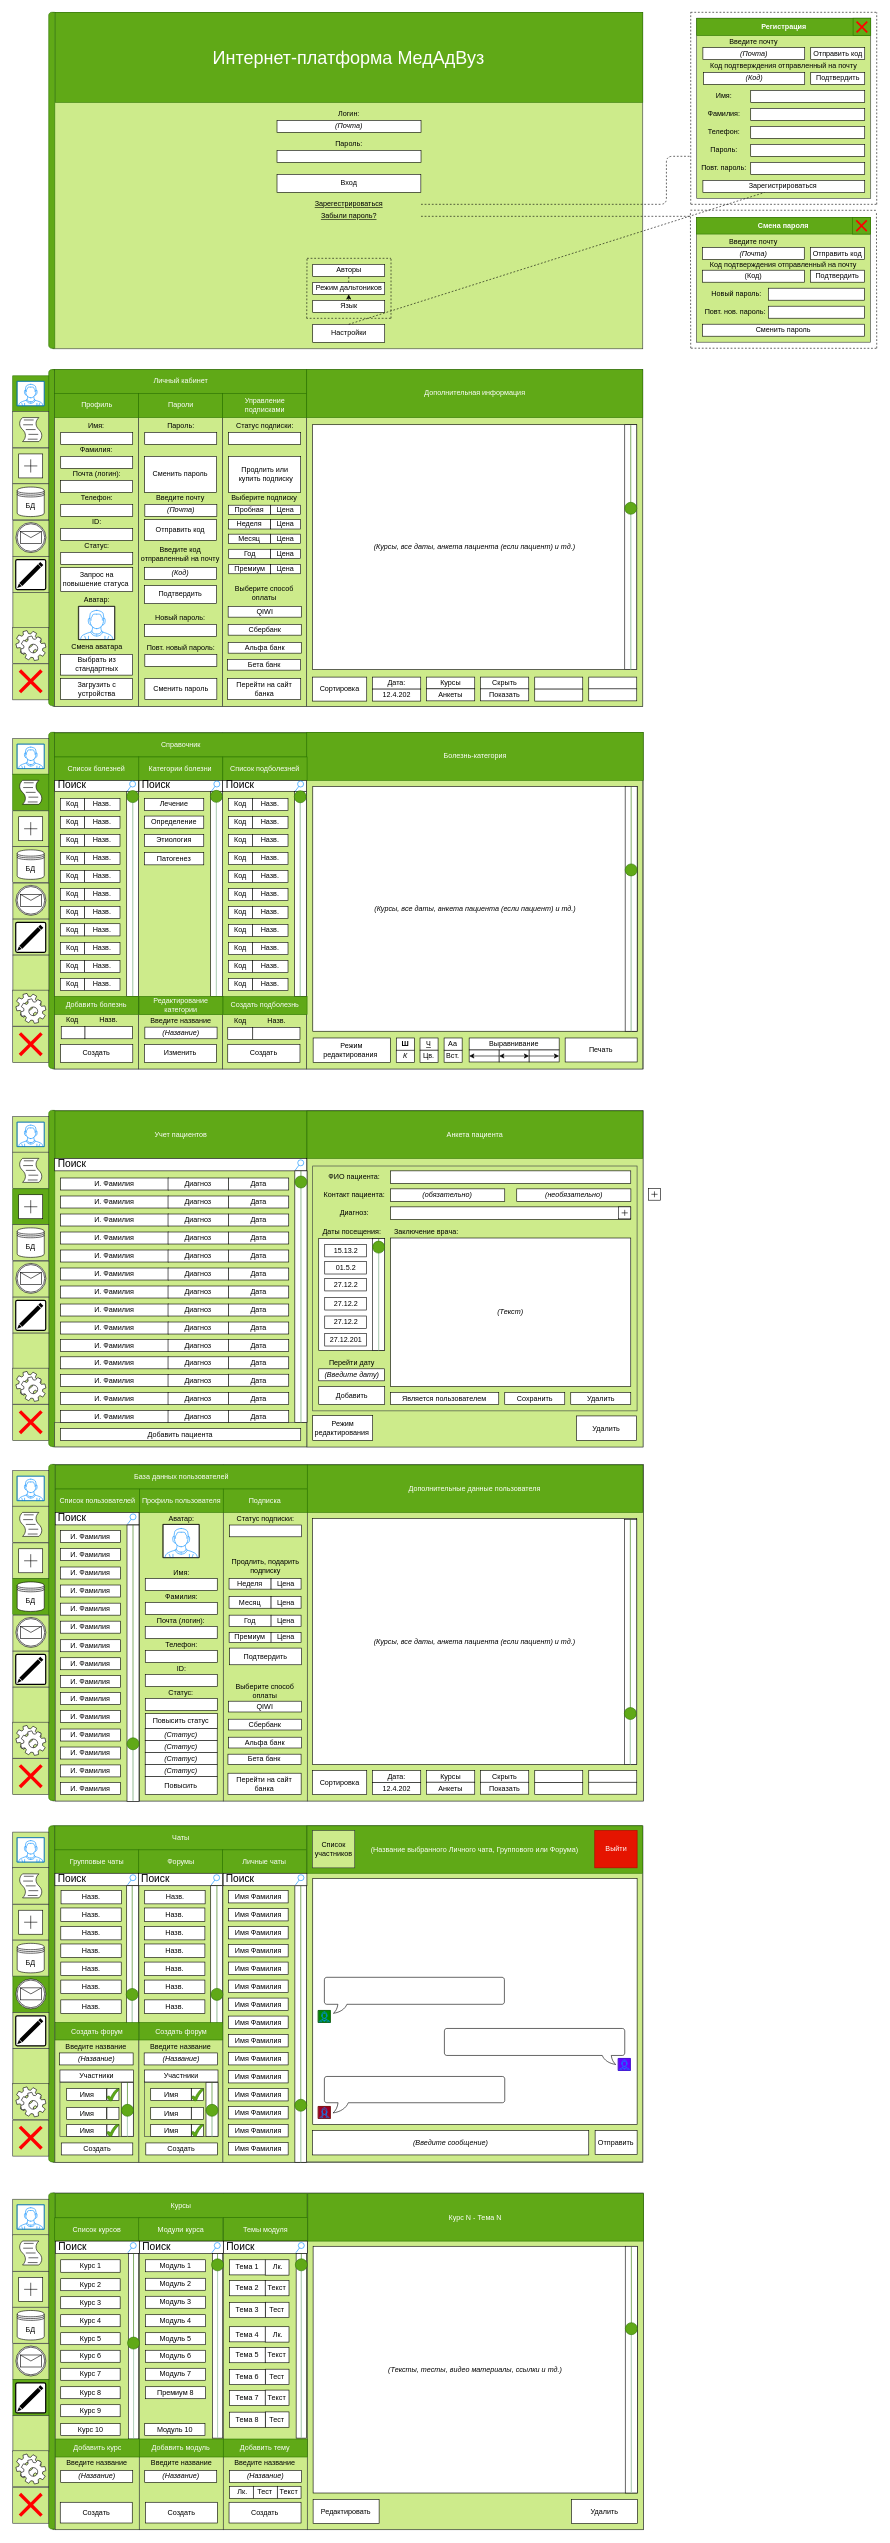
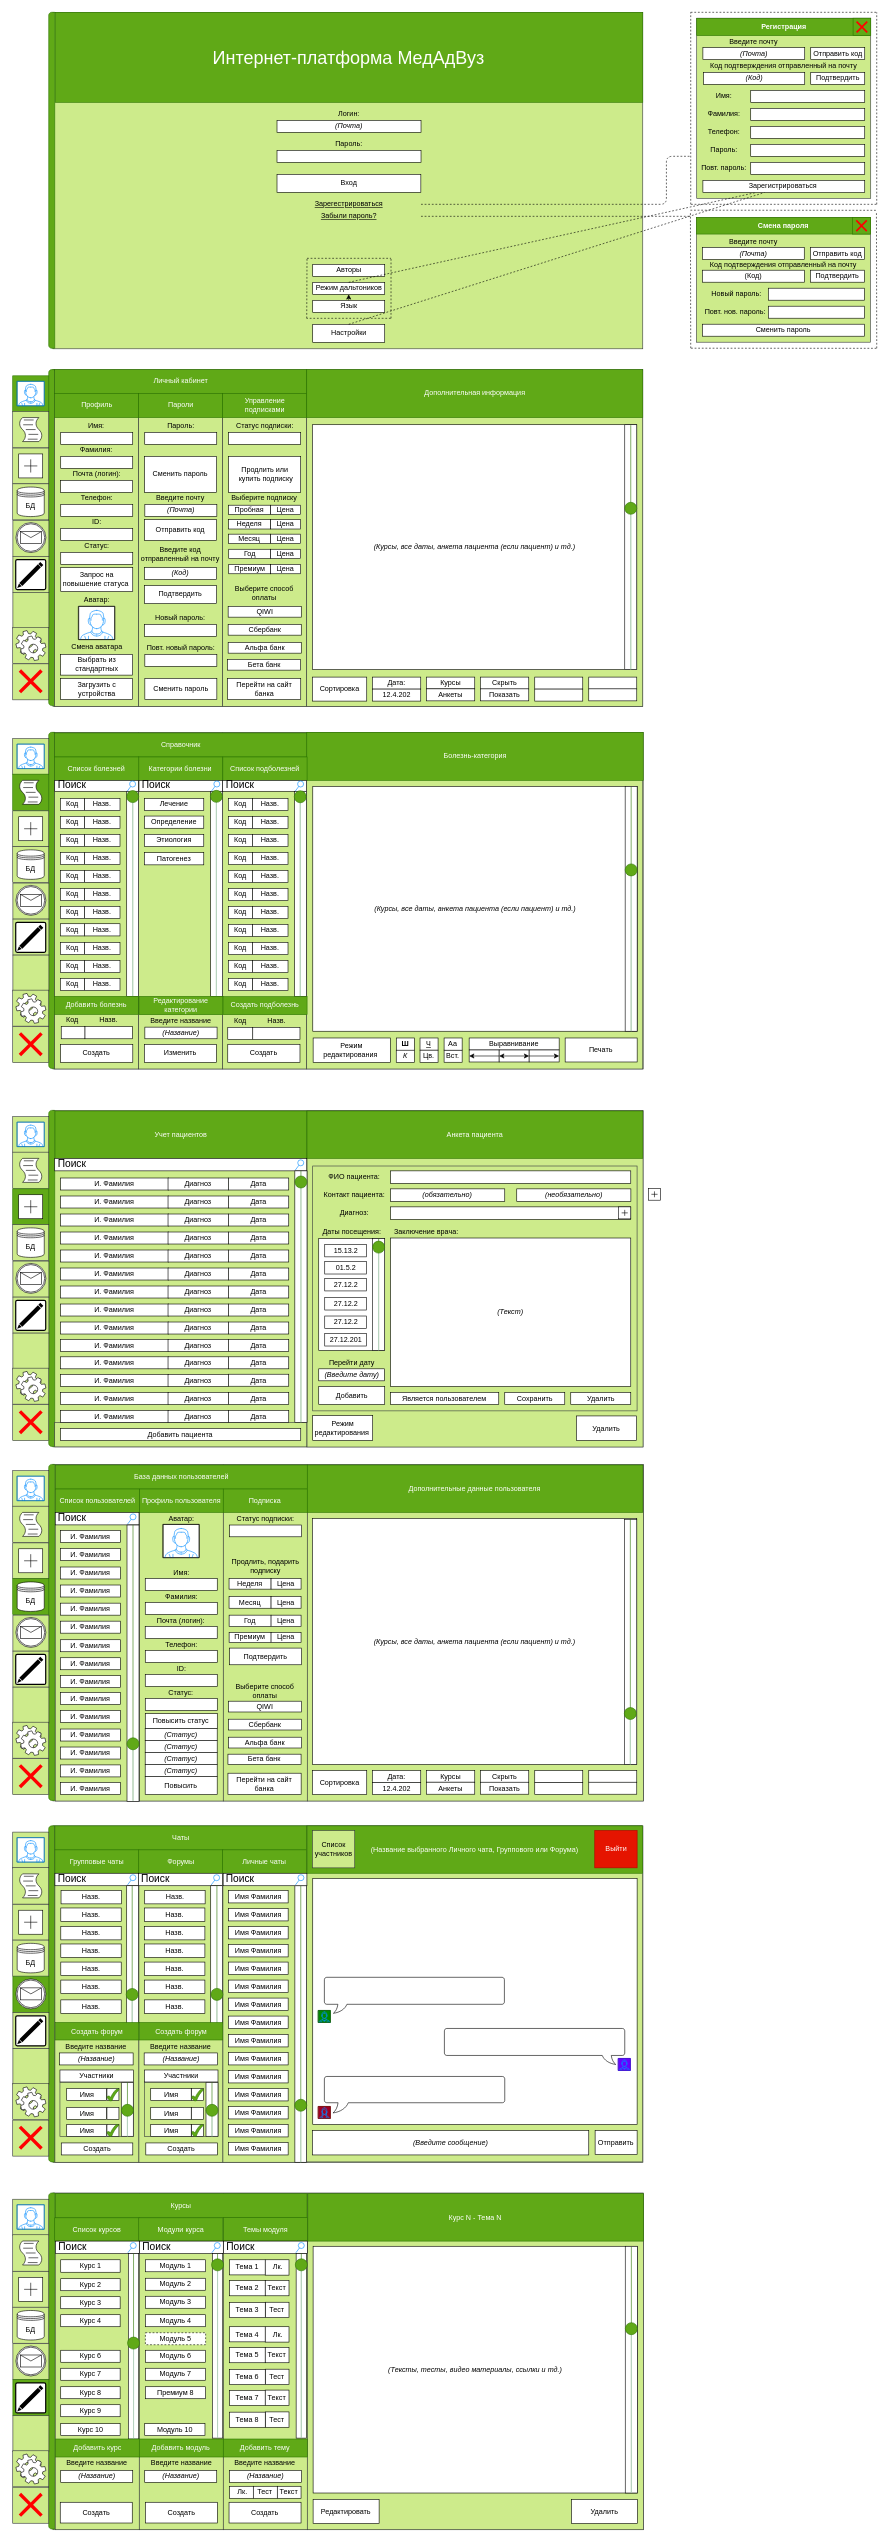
- <mxCell id="13" value="" style="endArrow=none;dashed=1;html=1;fontSize=12;exitX=0.5;exitY=0;exitDx=0;exitDy=0;entryX=0.5;entryY=1;entryDx=0;entryDy=0;" parent="4" source="9" target="10" edge="1"><mxGeometry width="50" height="50" relative="1" as="geometry"><mxPoint x="549.96" y="350.0" as="sourcePoint" /><mxPoint x="599.96" y="300.0" as="targetPoint" /></mxGeometry></mxCell>
+ <mxCell id="13" value="" style="endArrow=none;dashed=1;html=1;fontSize=12;exitX=0.5;exitY=0;exitDx=0;exitDy=0;" parent="4" source="9" target="39" edge="1"><mxGeometry width="50" height="50" relative="1" as="geometry"><mxPoint x="549.96" y="350.0" as="sourcePoint" /><mxPoint x="599.96" y="300.0" as="targetPoint" /></mxGeometry></mxCell>
- <mxCell id="611" value="Курс 5" style="rounded=0;whiteSpace=wrap;html=1;" parent="588" vertex="1"><mxGeometry x="80.02" y="232.88" width="99" height="20" as="geometry" /></mxCell>
- <mxCell id="642" value="&lt;span&gt;Модуль 5&lt;/span&gt;" style="rounded=0;whiteSpace=wrap;html=1;strokeColor=#000000;gradientColor=none;fontColor=#000000;" parent="588" vertex="1"><mxGeometry x="221.11" y="232.88" width="100.4" height="20" as="geometry" /></mxCell>
+ <mxCell id="642" value="&lt;span&gt;Модуль 5&lt;/span&gt;" style="rounded=0;whiteSpace=wrap;html=1;strokeColor=#000000;gradientColor=none;fontColor=#000000;dashed=1;" parent="588" vertex="1"><mxGeometry x="221.11" y="232.88" width="100.4" height="20" as="geometry" /></mxCell>
